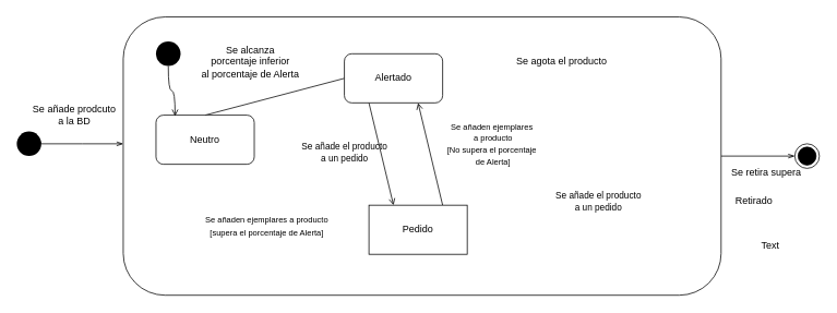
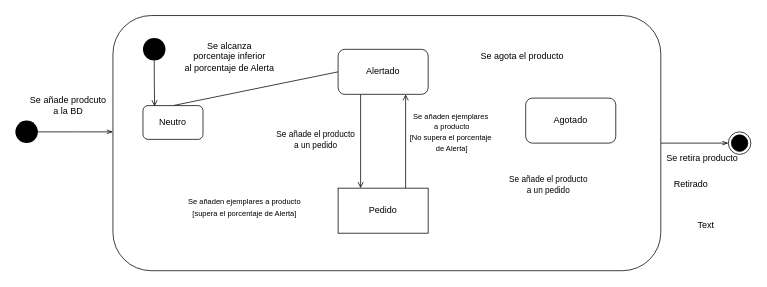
- <mxCell id="21" value="Se agota el producto" style="text;html=1;align=center;verticalAlign=middle;resizable=0;points=[];autosize=1;" vertex="1" parent="1"><mxGeometry x="620" y="65" width="130" height="20" as="geometry" /></mxCell>
+ <mxCell id="21" value="Se agota el producto" style="text;html=1;align=center;verticalAlign=middle;resizable=0;points=[];autosize=1;" vertex="1" parent="1"><mxGeometry x="630" y="65" width="130" height="20" as="geometry" /></mxCell>
- <mxCell id="13" value="Alertado" style="rounded=1;whiteSpace=wrap;html=1;" vertex="1" parent="1"><mxGeometry x="420" y="65" width="120" height="60" as="geometry" /></mxCell>
+ <mxCell id="13" value="Alertado" style="rounded=1;whiteSpace=wrap;html=1;" vertex="1" parent="1"><mxGeometry x="450" y="65" width="120" height="60" as="geometry" /></mxCell>
+ <mxCell id="16" value="Agotado" style="rounded=1;whiteSpace=wrap;html=1;" vertex="1" parent="1"><mxGeometry x="700" y="130" width="120" height="60" as="geometry" /></mxCell>
- <mxCell id="11" value="Neutro" style="rounded=1;whiteSpace=wrap;html=1;" vertex="1" parent="1"><mxGeometry x="190" y="140" width="120" height="60" as="geometry" /></mxCell>
+ <mxCell id="11" value="Neutro" style="rounded=1;whiteSpace=wrap;html=1;" vertex="1" parent="1"><mxGeometry x="190" y="140" width="80" height="45" as="geometry" /></mxCell>
- <mxCell id="9" value="Se retira supera" style="text;html=1;align=center;verticalAlign=middle;resizable=0;points=[];autosize=1;" vertex="1" parent="1"><mxGeometry x="880" y="200" width="110" height="20" as="geometry" /></mxCell>
+ <mxCell id="9" value="Se retira producto" style="text;html=1;align=center;verticalAlign=middle;resizable=0;points=[];autosize=1;" vertex="1" parent="1"><mxGeometry x="880" y="200" width="110" height="20" as="geometry" /></mxCell>
